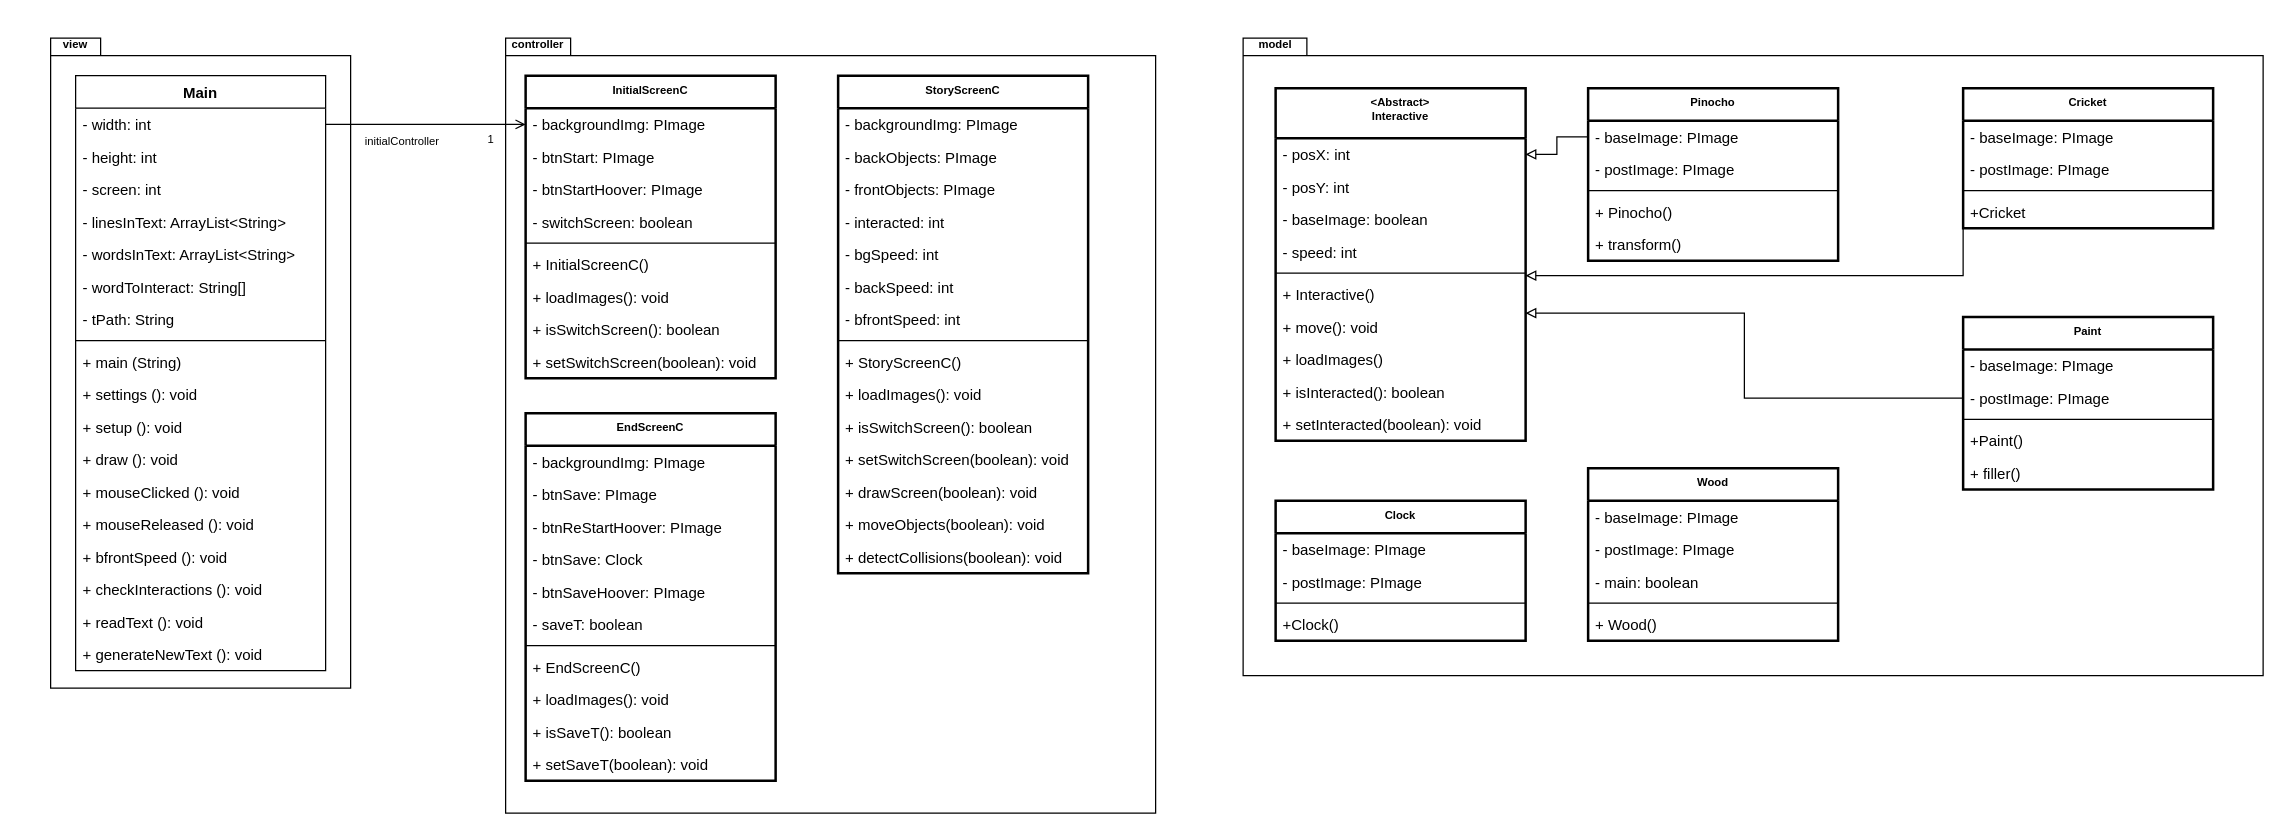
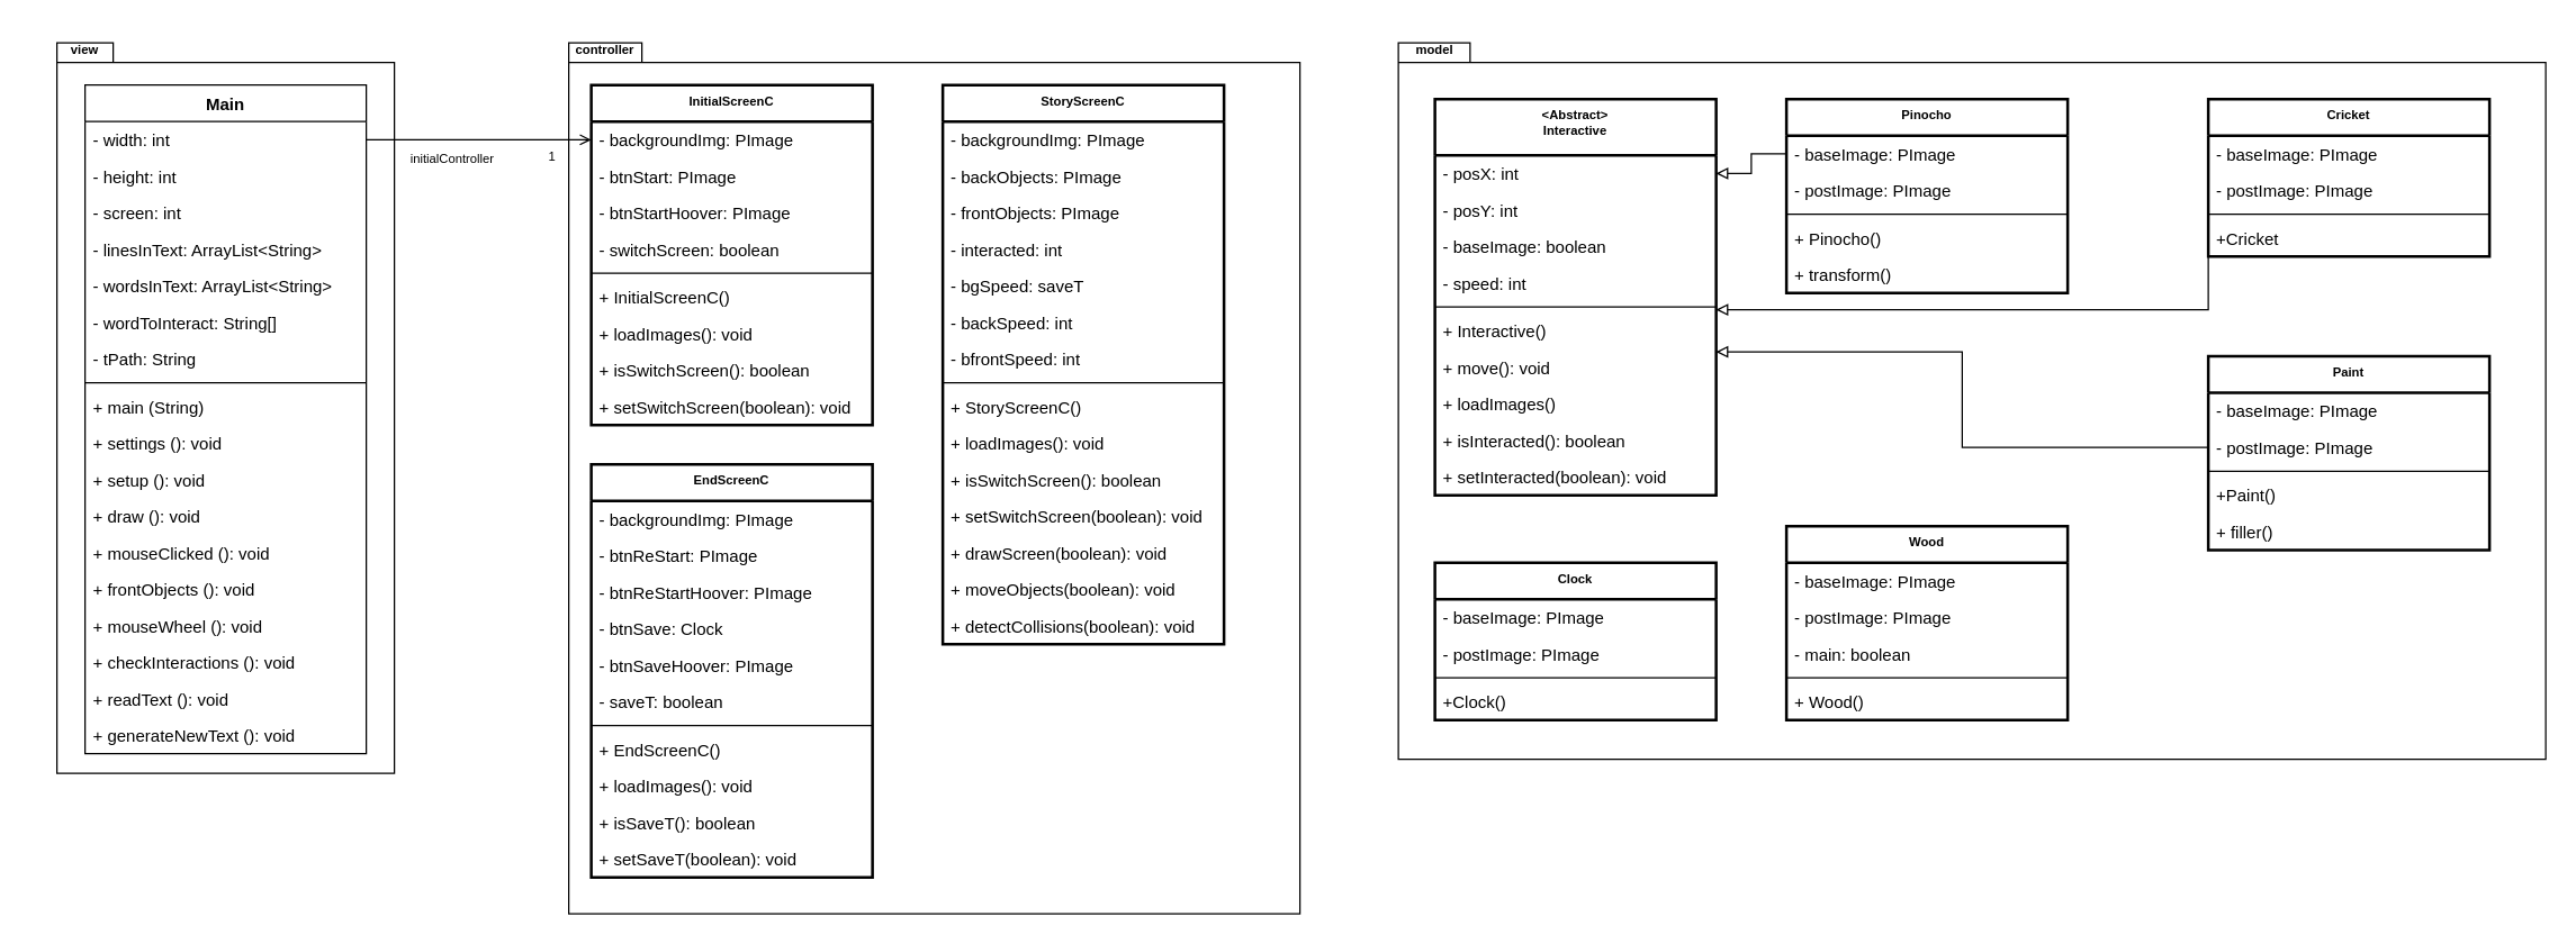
- <mxCell id="43" value="- bgSpeed: int" style="text;strokeColor=none;fillColor=none;align=left;verticalAlign=top;spacingLeft=4;spacingRight=4;overflow=hidden;rotatable=0;points=[[0,0.5],[1,0.5]];portConstraint=eastwest;" vertex="1" parent="38"><mxGeometry y="130" width="200" height="26" as="geometry" /></mxCell>
+ <mxCell id="43" value="- bgSpeed: saveT" style="text;strokeColor=none;fillColor=none;align=left;verticalAlign=top;spacingLeft=4;spacingRight=4;overflow=hidden;rotatable=0;points=[[0,0.5],[1,0.5]];portConstraint=eastwest;" vertex="1" parent="38"><mxGeometry y="130" width="200" height="26" as="geometry" /></mxCell>
- <mxCell id="56" value="- btnSave: PImage" style="text;strokeColor=none;fillColor=none;align=left;verticalAlign=top;spacingLeft=4;spacingRight=4;overflow=hidden;rotatable=0;points=[[0,0.5],[1,0.5]];portConstraint=eastwest;" vertex="1" parent="54"><mxGeometry y="52" width="200" height="26" as="geometry" /></mxCell>
+ <mxCell id="56" value="- btnReStart: PImage" style="text;strokeColor=none;fillColor=none;align=left;verticalAlign=top;spacingLeft=4;spacingRight=4;overflow=hidden;rotatable=0;points=[[0,0.5],[1,0.5]];portConstraint=eastwest;" vertex="1" parent="54"><mxGeometry y="52" width="200" height="26" as="geometry" /></mxCell>
- <mxCell id="18" value="+ mouseReleased (): void" style="text;strokeColor=none;fillColor=none;align=left;verticalAlign=top;spacingLeft=4;spacingRight=4;overflow=hidden;rotatable=0;points=[[0,0.5],[1,0.5]];portConstraint=eastwest;" vertex="1" parent="4"><mxGeometry y="346" width="200" height="26" as="geometry" /></mxCell>
+ <mxCell id="18" value="+ frontObjects (): void" style="text;strokeColor=none;fillColor=none;align=left;verticalAlign=top;spacingLeft=4;spacingRight=4;overflow=hidden;rotatable=0;points=[[0,0.5],[1,0.5]];portConstraint=eastwest;" vertex="1" parent="4"><mxGeometry y="346" width="200" height="26" as="geometry" /></mxCell>
- <mxCell id="19" value="+ bfrontSpeed (): void" style="text;strokeColor=none;fillColor=none;align=left;verticalAlign=top;spacingLeft=4;spacingRight=4;overflow=hidden;rotatable=0;points=[[0,0.5],[1,0.5]];portConstraint=eastwest;" vertex="1" parent="4"><mxGeometry y="372" width="200" height="26" as="geometry" /></mxCell>
+ <mxCell id="19" value="+ mouseWheel (): void" style="text;strokeColor=none;fillColor=none;align=left;verticalAlign=top;spacingLeft=4;spacingRight=4;overflow=hidden;rotatable=0;points=[[0,0.5],[1,0.5]];portConstraint=eastwest;" vertex="1" parent="4"><mxGeometry y="372" width="200" height="26" as="geometry" /></mxCell>
